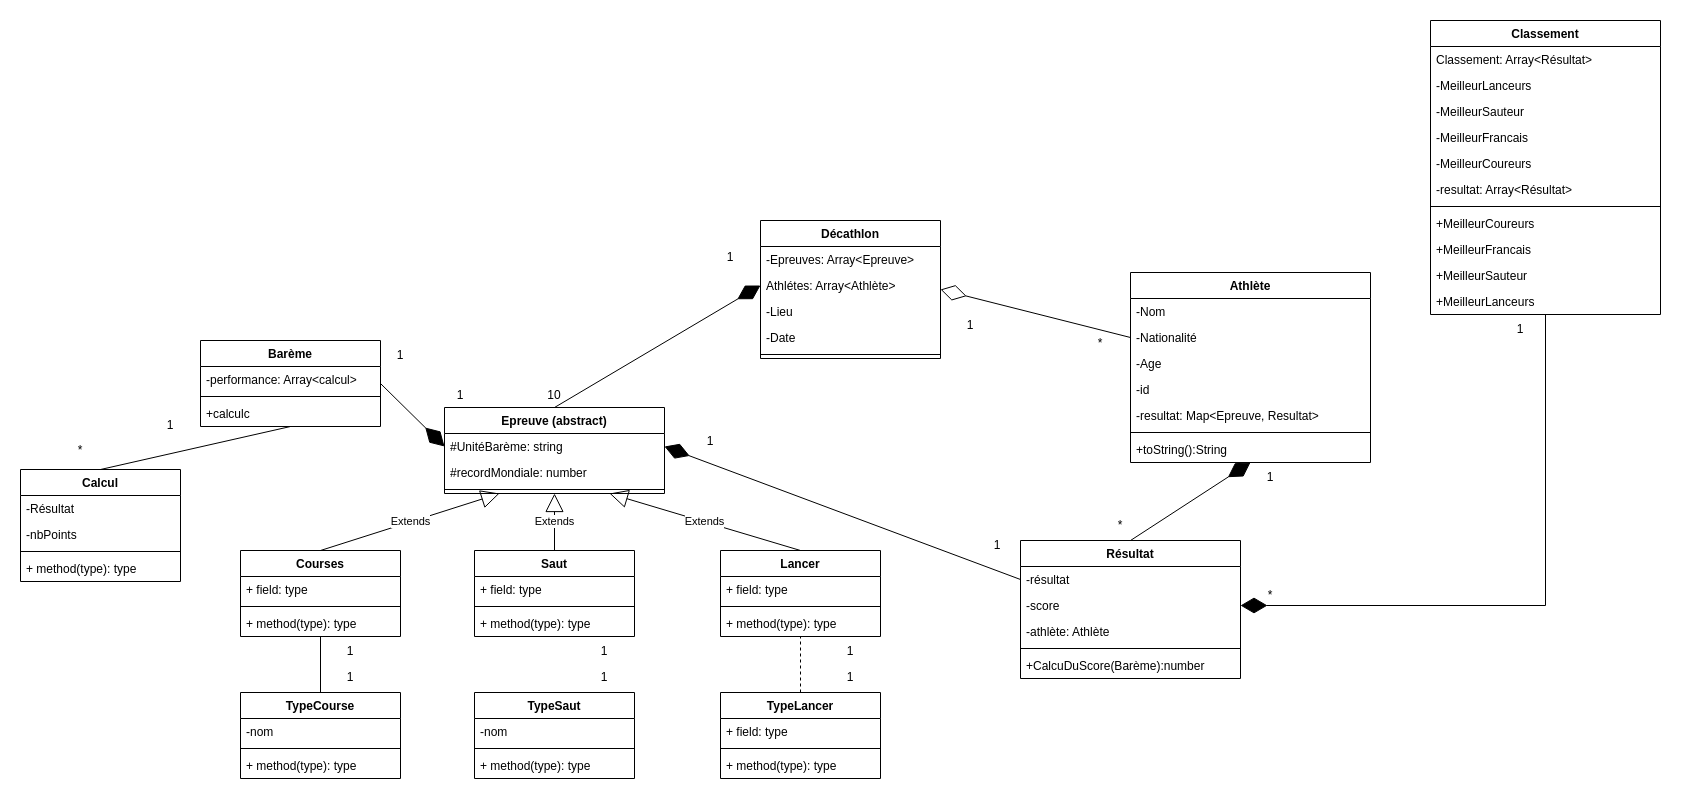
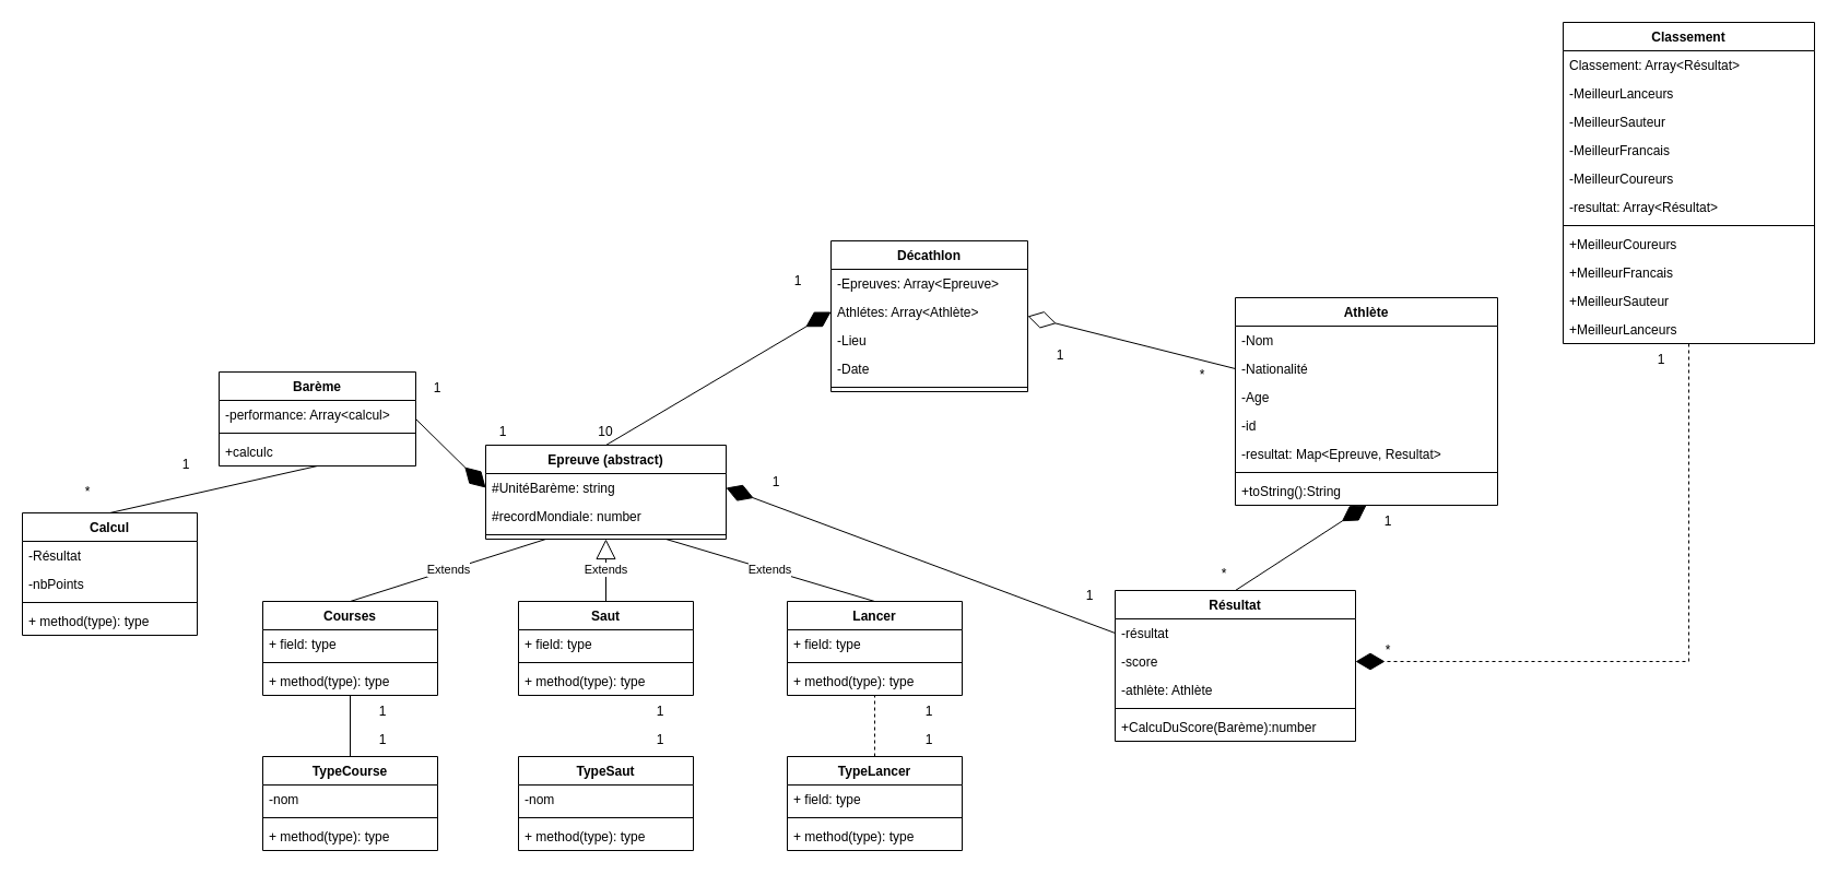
- <mxCell id="32" value="Extends" style="endArrow=block;endSize=16;endFill=0;html=1;rounded=0;exitX=0.5;exitY=0;exitDx=0;exitDy=0;entryX=0.25;entryY=1;entryDx=0;entryDy=0;" edge="1" parent="1" source="14" target="10"><mxGeometry width="160" relative="1" as="geometry"><mxPoint x="470" y="500" as="sourcePoint" /><mxPoint x="630" y="500" as="targetPoint" /></mxGeometry></mxCell>
+ <mxCell id="32" value="Extends" style="endArrow=none;endSize=16;endFill=0;html=1;rounded=0;exitX=0.5;exitY=0;exitDx=0;exitDy=0;entryX=0.25;entryY=1;entryDx=0;entryDy=0;" edge="1" parent="1" source="14" target="10"><mxGeometry width="160" relative="1" as="geometry"><mxPoint x="470" y="500" as="sourcePoint" /><mxPoint x="630" y="500" as="targetPoint" /></mxGeometry></mxCell>
- <mxCell id="34" value="Extends" style="endArrow=block;endSize=16;endFill=0;html=1;rounded=0;exitX=0.5;exitY=0;exitDx=0;exitDy=0;entryX=0.75;entryY=1;entryDx=0;entryDy=0;" edge="1" parent="1" source="22" target="10"><mxGeometry width="160" relative="1" as="geometry"><mxPoint x="470" y="500" as="sourcePoint" /><mxPoint x="630" y="500" as="targetPoint" /></mxGeometry></mxCell>
+ <mxCell id="34" value="Extends" style="endArrow=none;endSize=16;endFill=0;html=1;rounded=0;exitX=0.5;exitY=0;exitDx=0;exitDy=0;entryX=0.75;entryY=1;entryDx=0;entryDy=0;" edge="1" parent="1" source="22" target="10"><mxGeometry width="160" relative="1" as="geometry"><mxPoint x="470" y="500" as="sourcePoint" /><mxPoint x="630" y="500" as="targetPoint" /></mxGeometry></mxCell>
- <mxCell id="80" value="" style="endArrow=diamondThin;endFill=1;endSize=24;html=1;rounded=0;sourcePerimeterSpacing=6;targetPerimeterSpacing=24;strokeWidth=1;entryX=1;entryY=0.5;entryDx=0;entryDy=0;exitX=0.5;exitY=1;exitDx=0;exitDy=0;" edge="1" parent="1" source="60" target="51"><mxGeometry width="160" relative="1" as="geometry"><mxPoint x="1350" y="390" as="sourcePoint" /><mxPoint x="1510" y="390" as="targetPoint" /><Array as="points"><mxPoint x="1545" y="605" /></Array></mxGeometry></mxCell>
+ <mxCell id="80" value="" style="endArrow=diamondThin;endFill=1;endSize=24;html=1;rounded=0;sourcePerimeterSpacing=6;targetPerimeterSpacing=24;strokeWidth=1;entryX=1;entryY=0.5;entryDx=0;entryDy=0;exitX=0.5;exitY=1;exitDx=0;exitDy=0;dashed=1;" edge="1" parent="1" source="60" target="51"><mxGeometry width="160" relative="1" as="geometry"><mxPoint x="1350" y="390" as="sourcePoint" /><mxPoint x="1510" y="390" as="targetPoint" /><Array as="points"><mxPoint x="1545" y="605" /></Array></mxGeometry></mxCell>
